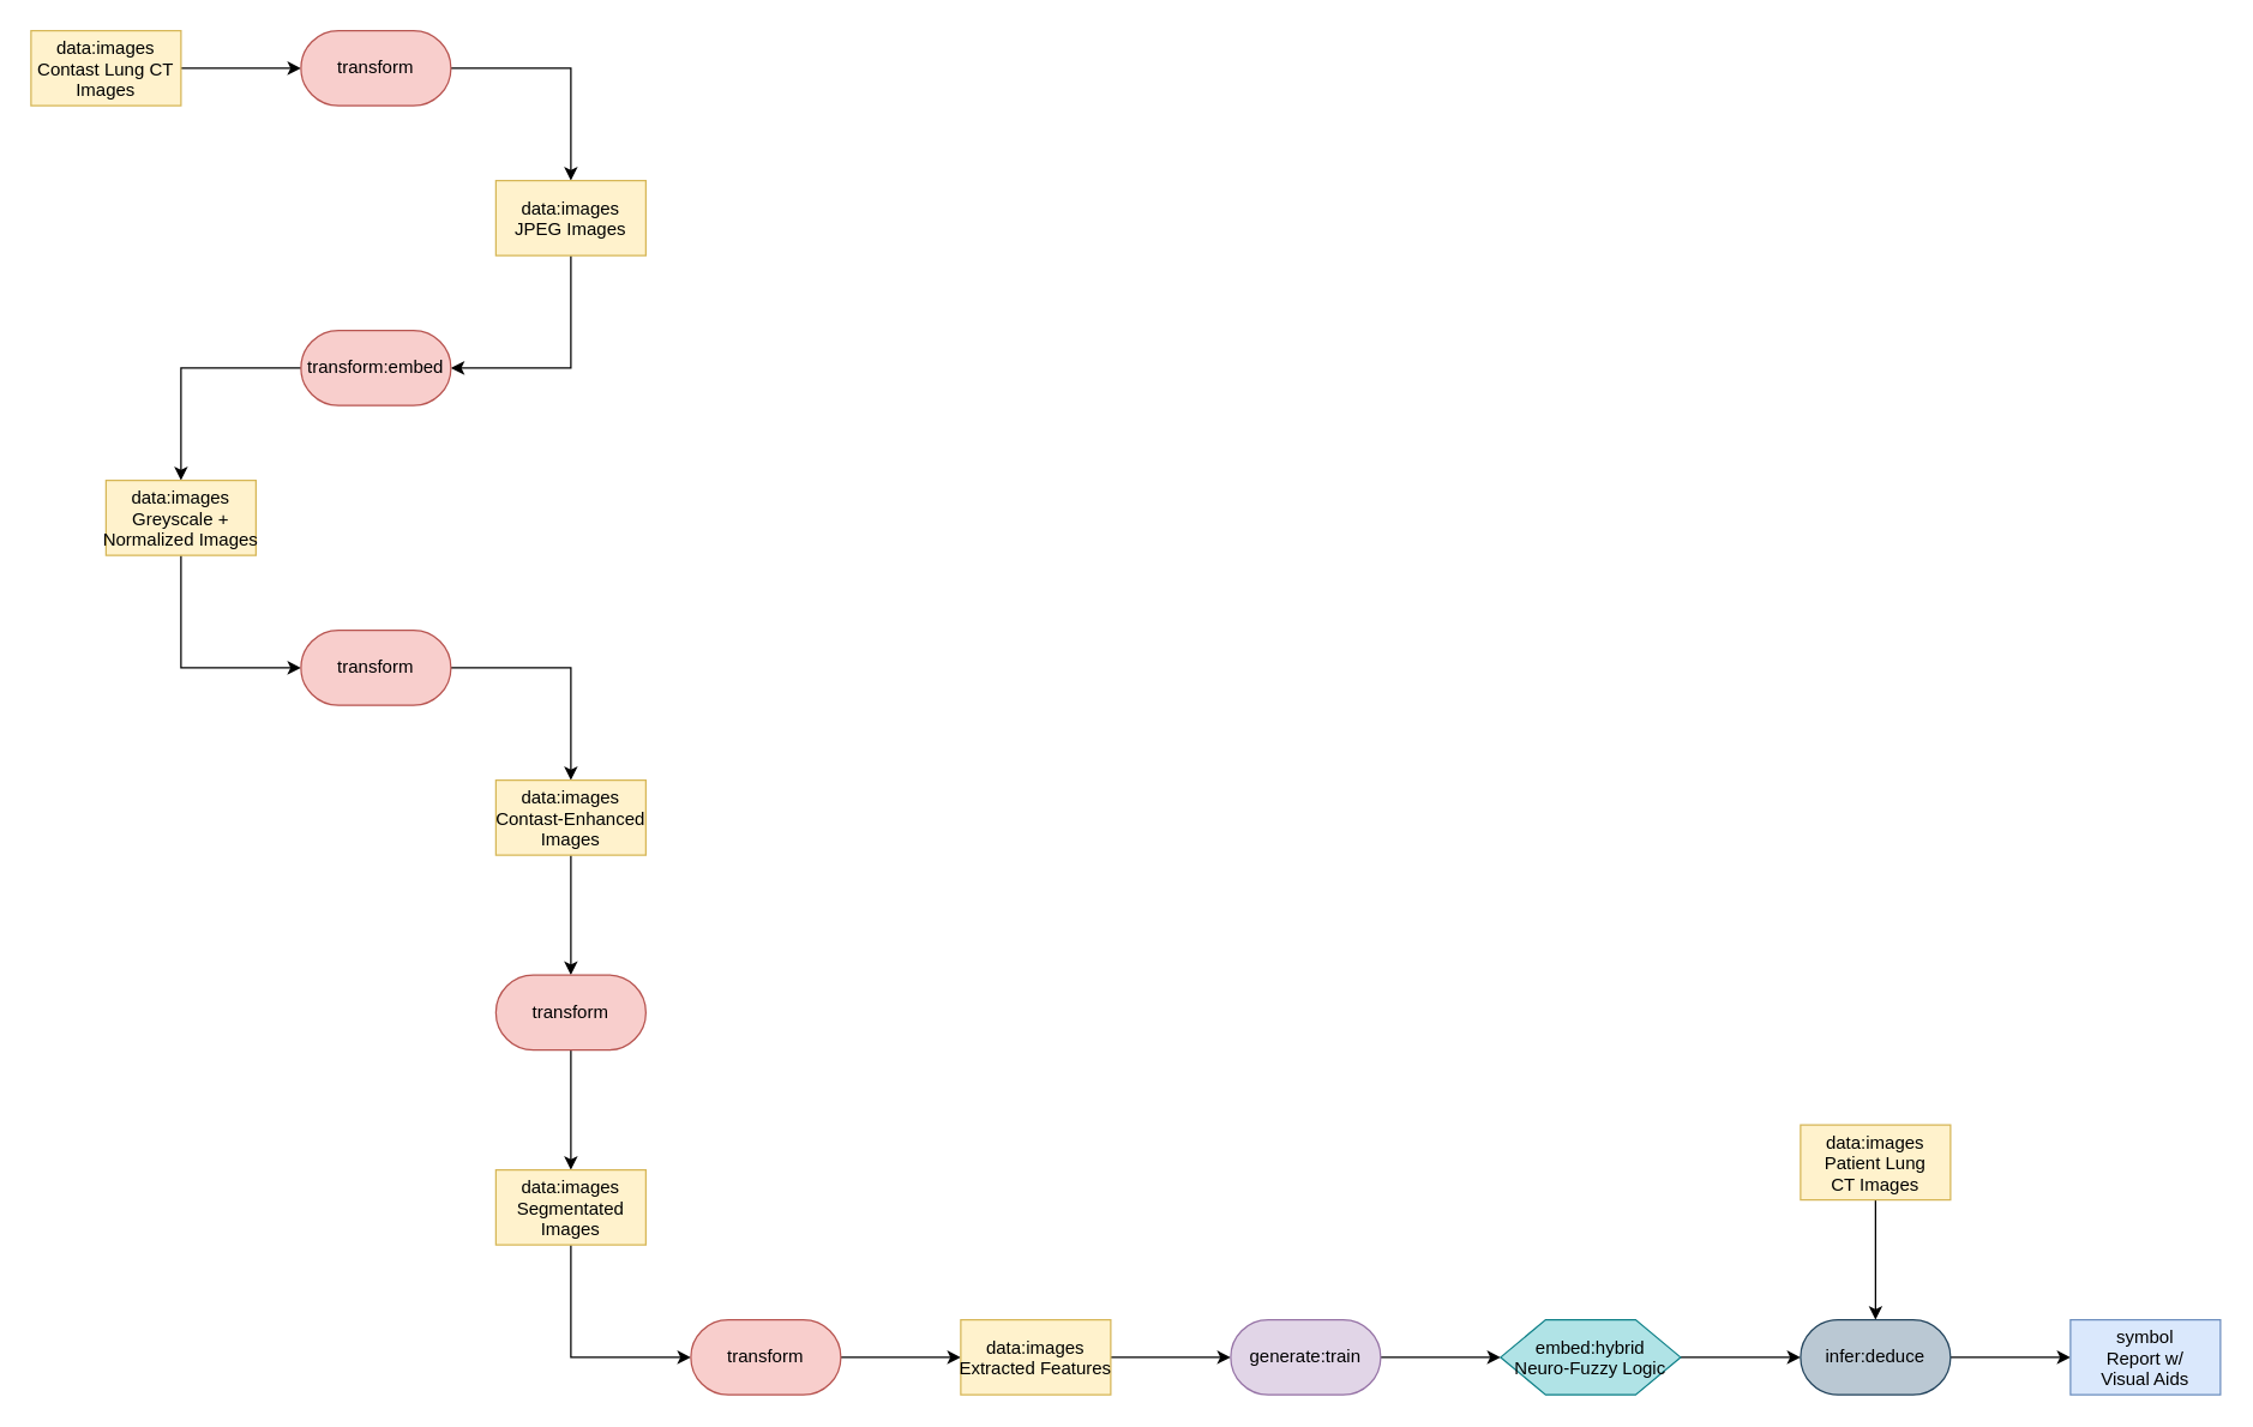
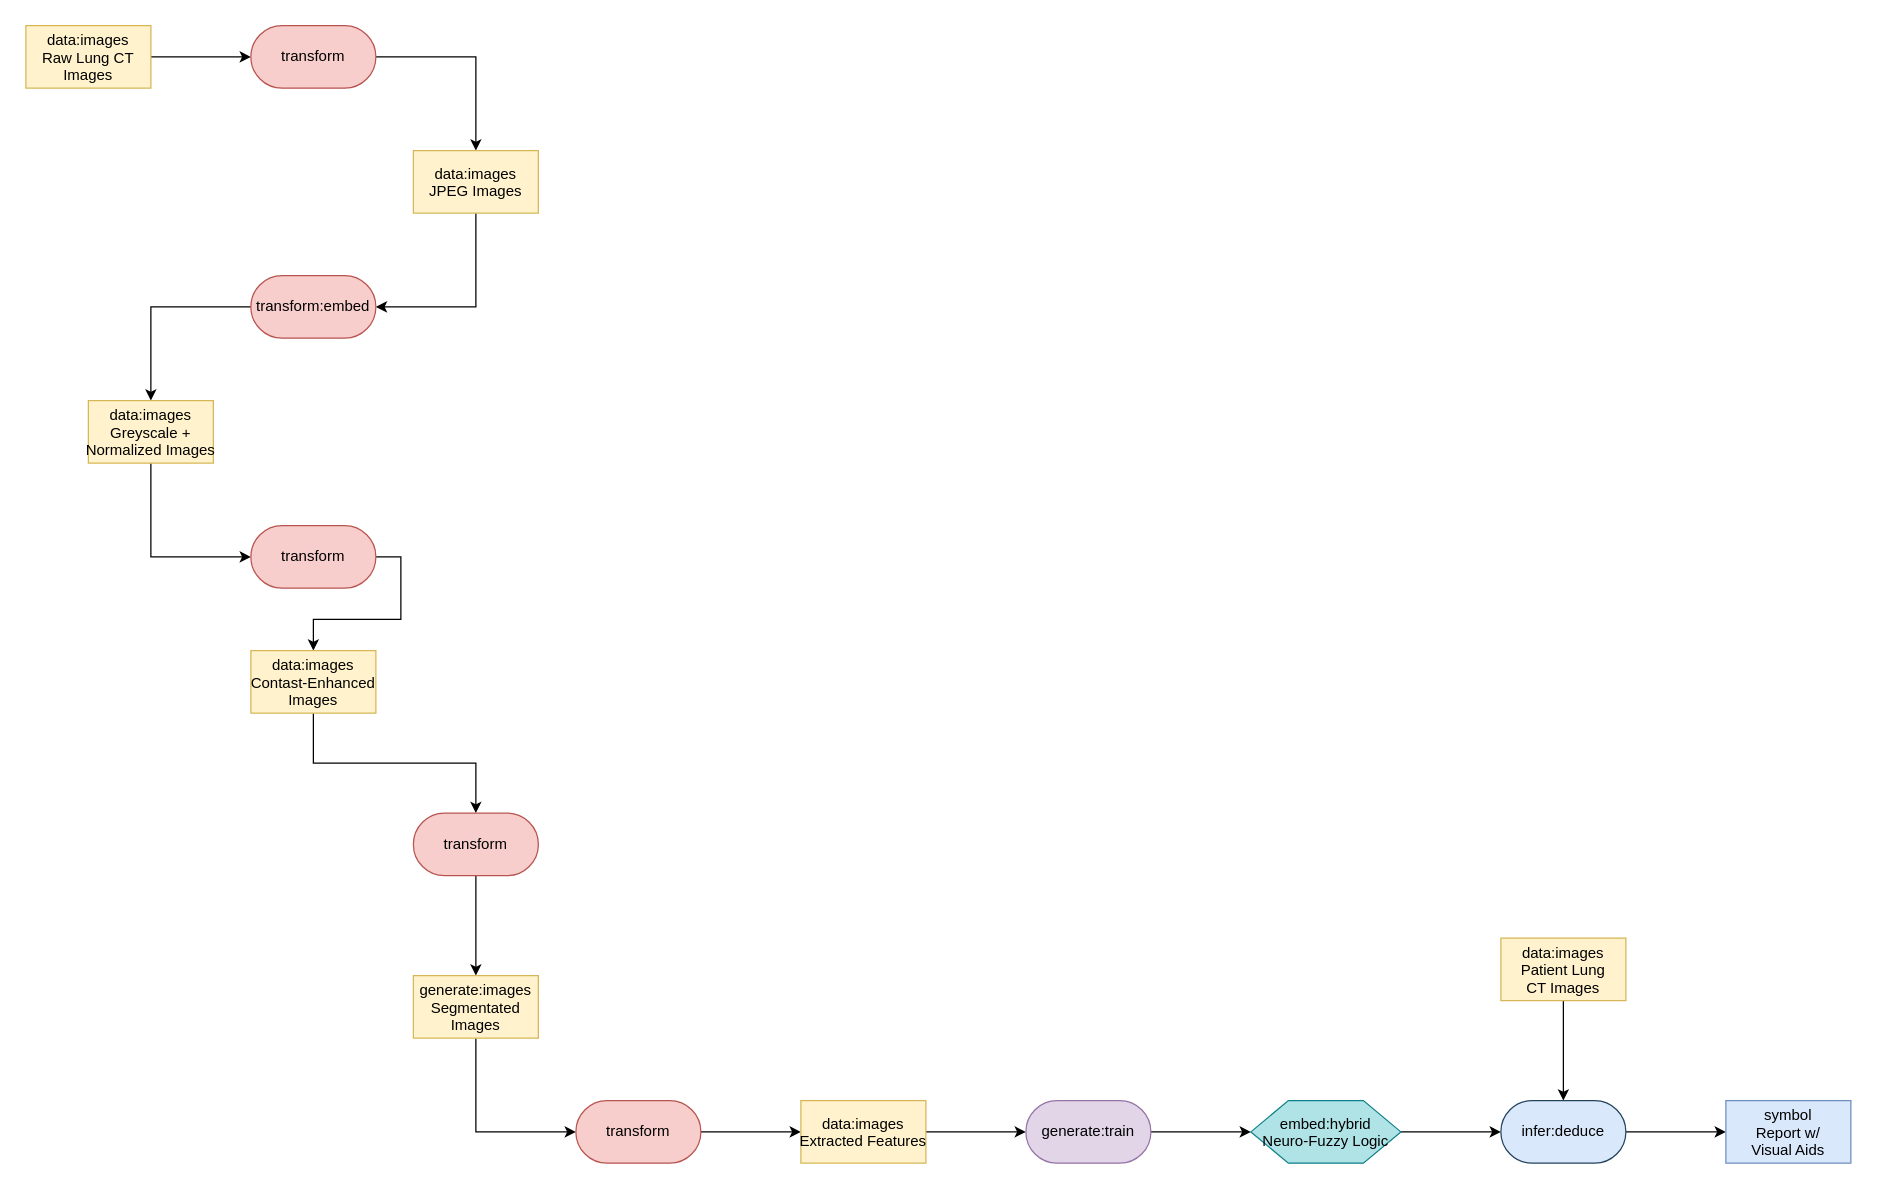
- <mxCell id="3" value="data:images&#10;Contast Lung CT&#10;Images" style="rectangle;fillColor=#fff2cc;strokeColor=#d6b656;" name="data" vertex="1" parent="1"><mxGeometry x="20" y="20" width="100" height="50" as="geometry" /></mxCell>
+ <mxCell id="3" value="data:images&#10;Raw Lung CT&#10;Images" style="rectangle;fillColor=#fff2cc;strokeColor=#d6b656;" name="data" vertex="1" parent="1"><mxGeometry x="20" y="20" width="100" height="50" as="geometry" /></mxCell>
- <mxCell id="15" value="data:images&#10;Contast-Enhanced&#10;Images" style="rectangle;fillColor=#fff2cc;strokeColor=#d6b656;" name="data" vertex="1" parent="1"><mxGeometry x="330" y="520" width="100" height="50" as="geometry" /></mxCell>
+ <mxCell id="15" value="data:images&#10;Contast-Enhanced&#10;Images" style="rectangle;fillColor=#fff2cc;strokeColor=#d6b656;" name="data" vertex="1" parent="1"><mxGeometry x="200" y="520" width="100" height="50" as="geometry" /></mxCell>
- <mxCell id="19" value="data:images&#10;Segmentated&#10;Images" style="rectangle;fillColor=#fff2cc;strokeColor=#d6b656;" name="data" vertex="1" parent="1"><mxGeometry x="330" y="780" width="100" height="50" as="geometry" /></mxCell>
+ <mxCell id="19" value="generate:images&#10;Segmentated&#10;Images" style="rectangle;fillColor=#fff2cc;strokeColor=#d6b656;" name="data" vertex="1" parent="1"><mxGeometry x="330" y="780" width="100" height="50" as="geometry" /></mxCell>
- <mxCell id="29" value="infer:deduce" style="rounded=1;whiteSpace=wrap;html=1;arcSize=50;fillColor=#bac8d3;strokeColor=#23445d;" name="infer:deduce" vertex="1" parent="1"><mxGeometry x="1200" y="880" width="100" height="50" as="geometry" /></mxCell>
+ <mxCell id="29" value="infer:deduce" style="rounded=1;whiteSpace=wrap;html=1;arcSize=50;fillColor=#dae8fc;strokeColor=#23445d;" name="infer:deduce" vertex="1" parent="1"><mxGeometry x="1200" y="880" width="100" height="50" as="geometry" /></mxCell>
